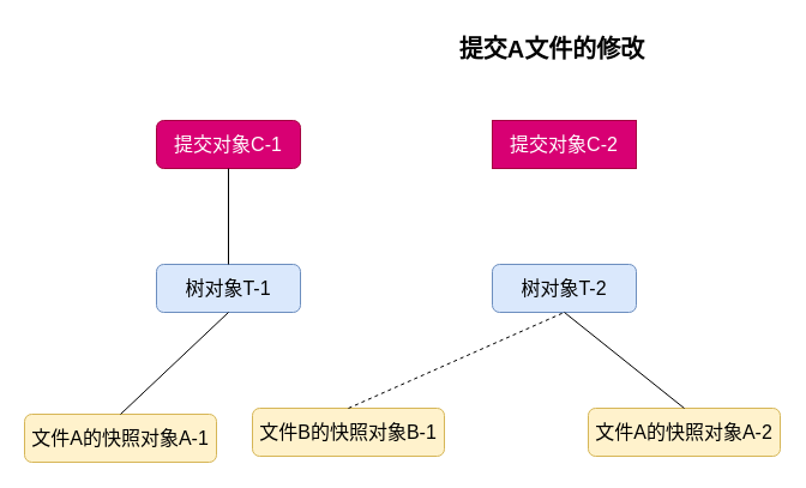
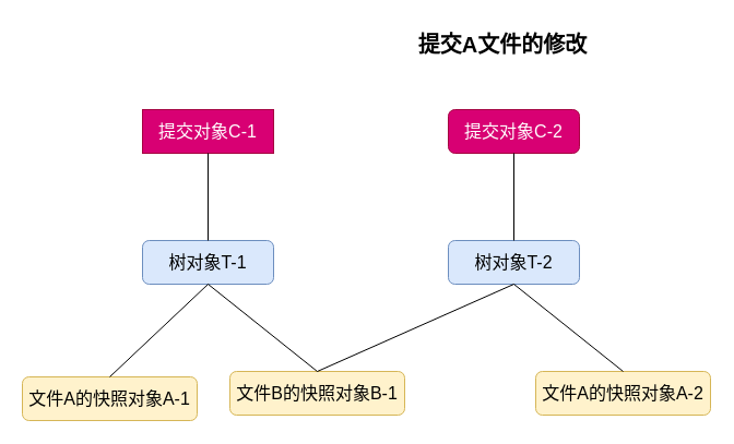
- <mxCell id="5" value="&lt;font style=&quot;font-size: 16px&quot;&gt;提交对象C-1&lt;/font&gt;" style="rounded=1;whiteSpace=wrap;html=1;fillColor=#d80073;strokeColor=#A50040;fontColor=#ffffff;" vertex="1" parent="1"><mxGeometry x="130" y="100" width="120" height="40" as="geometry" /></mxCell>
+ <mxCell id="5" value="&lt;font style=&quot;font-size: 16px&quot;&gt;提交对象C-1&lt;/font&gt;" style="whiteSpace=wrap;html=1;fillColor=#d80073;strokeColor=#A50040;fontColor=#ffffff;rounded=0;" vertex="1" parent="1"><mxGeometry x="130" y="100" width="120" height="40" as="geometry" /></mxCell>
- <mxCell id="11" value="&lt;font style=&quot;font-size: 16px&quot;&gt;提交对象C-2&lt;/font&gt;" style="whiteSpace=wrap;html=1;fillColor=#d80073;strokeColor=#A50040;fontColor=#ffffff;rounded=0;" vertex="1" parent="1"><mxGeometry x="410" y="100" width="120" height="40" as="geometry" /></mxCell>
+ <mxCell id="11" value="&lt;font style=&quot;font-size: 16px&quot;&gt;提交对象C-2&lt;/font&gt;" style="rounded=1;whiteSpace=wrap;html=1;fillColor=#d80073;strokeColor=#A50040;fontColor=#ffffff;" vertex="1" parent="1"><mxGeometry x="410" y="100" width="120" height="40" as="geometry" /></mxCell>
+ <mxCell id="14" value="" style="endArrow=none;html=1;entryX=0.5;entryY=1;entryDx=0;entryDy=0;" edge="1" parent="1" source="10" target="11"><mxGeometry width="50" height="50" relative="1" as="geometry"><mxPoint x="580" y="240" as="sourcePoint" /><mxPoint x="630" y="190" as="targetPoint" /></mxGeometry></mxCell>
+ <mxCell id="7" value="" style="endArrow=none;html=1;exitX=0.5;exitY=0;exitDx=0;exitDy=0;entryX=0.5;entryY=1;entryDx=0;entryDy=0;" edge="1" parent="1" source="3" target="4"><mxGeometry width="50" height="50" relative="1" as="geometry"><mxPoint x="300" y="290" as="sourcePoint" /><mxPoint x="350" y="240" as="targetPoint" /></mxGeometry></mxCell>
- <mxCell id="12" value="" style="endArrow=none;html=1;entryX=0.5;entryY=1;entryDx=0;entryDy=0;exitX=0.5;exitY=0;exitDx=0;exitDy=0;dashed=1;" edge="1" parent="1" source="3" target="10"><mxGeometry width="50" height="50" relative="1" as="geometry"><mxPoint x="470" y="350" as="sourcePoint" /><mxPoint x="520" y="300" as="targetPoint" /></mxGeometry></mxCell>
+ <mxCell id="12" value="" style="endArrow=none;html=1;entryX=0.5;entryY=1;entryDx=0;entryDy=0;exitX=0.5;exitY=0;exitDx=0;exitDy=0;" edge="1" parent="1" source="3" target="10"><mxGeometry width="50" height="50" relative="1" as="geometry"><mxPoint x="470" y="350" as="sourcePoint" /><mxPoint x="520" y="300" as="targetPoint" /></mxGeometry></mxCell>
